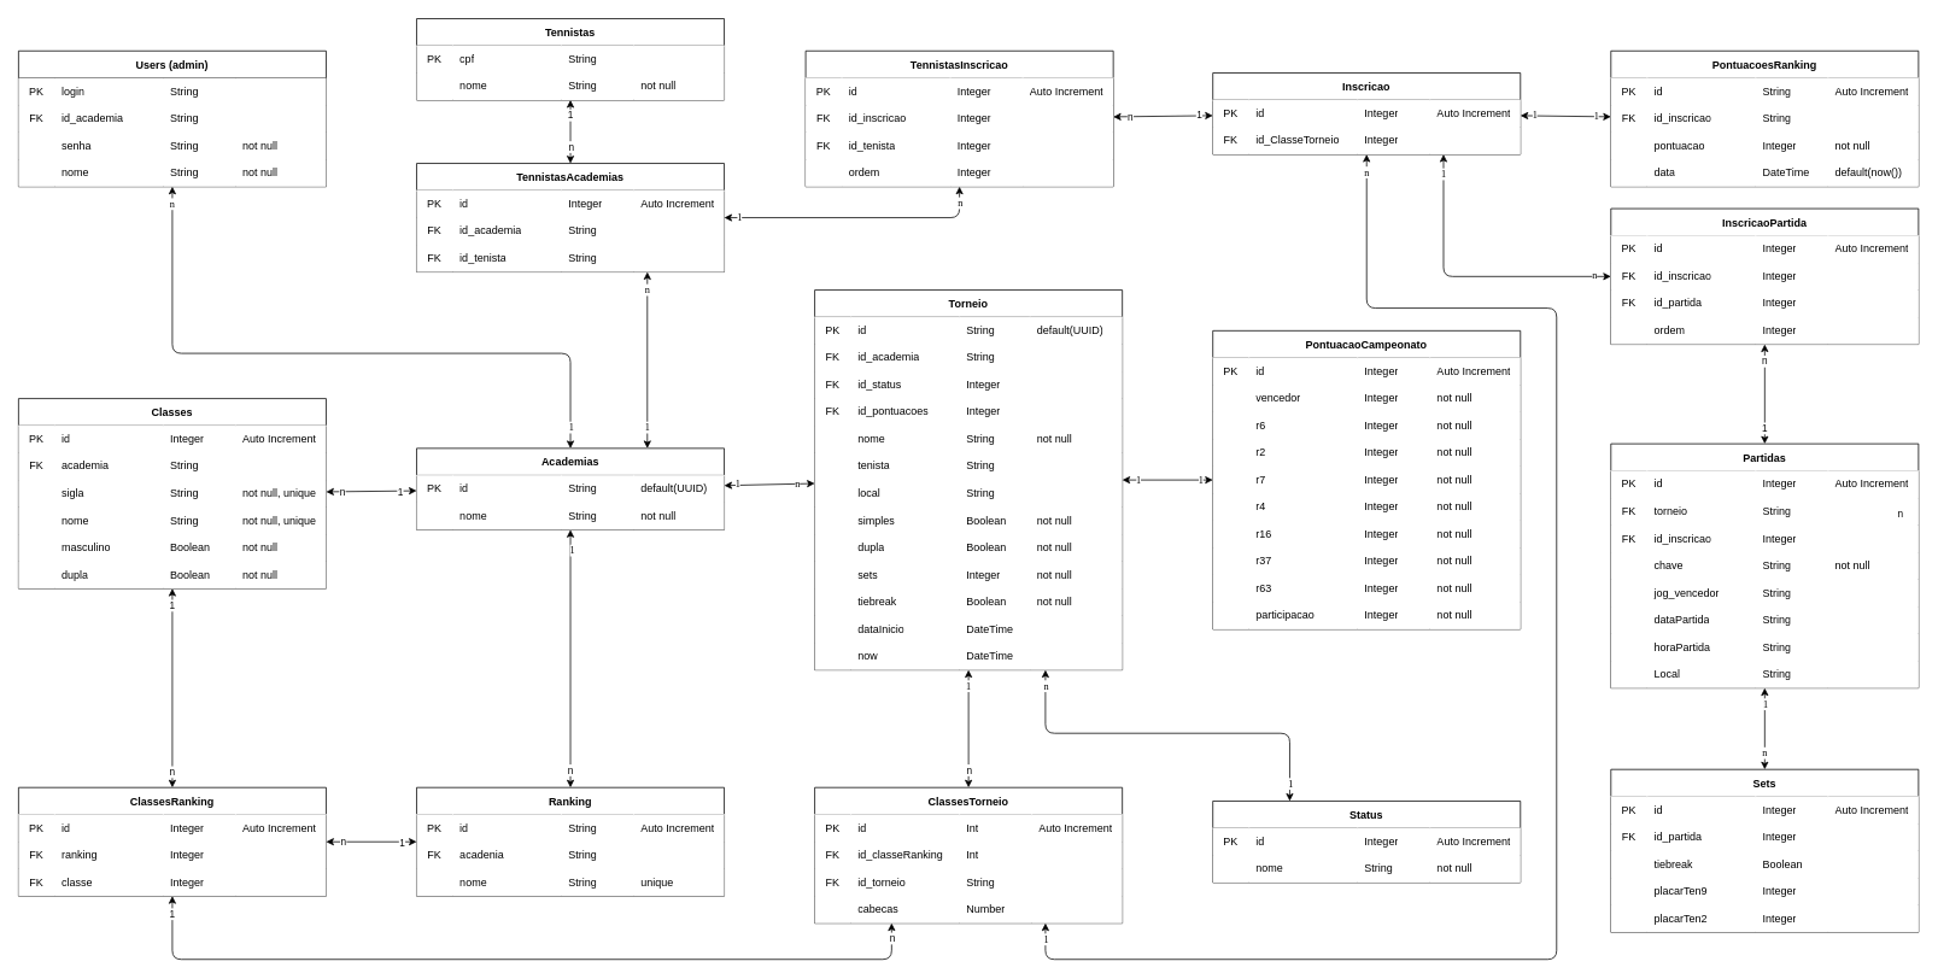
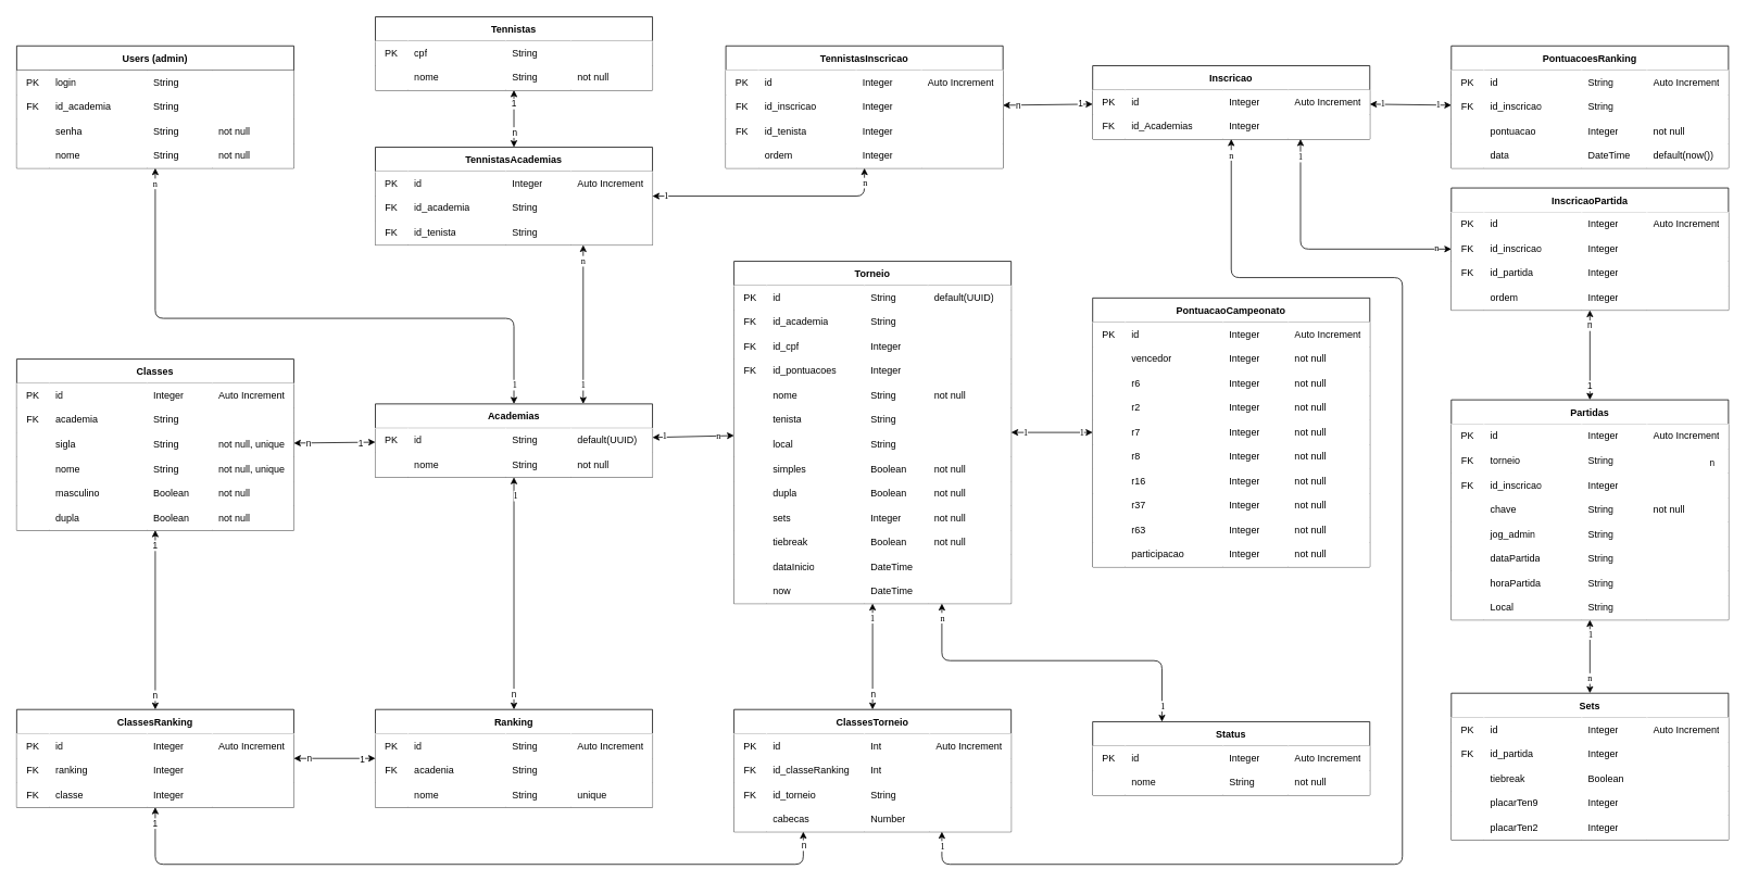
- <mxCell id="217" value="id_ClasseTorneio" style="shape=partialRectangle;html=1;whiteSpace=wrap;connectable=0;fillColor=default;top=0;left=0;bottom=0;right=0;align=left;spacingLeft=6;overflow=hidden;strokeColor=#FFFFFF;" parent="215" vertex="1"><mxGeometry x="40" width="120" height="30" as="geometry"><mxRectangle width="120" height="30" as="alternateBounds" /></mxGeometry></mxCell>
+ <mxCell id="217" value="id_Academias" style="shape=partialRectangle;html=1;whiteSpace=wrap;connectable=0;fillColor=default;top=0;left=0;bottom=0;right=0;align=left;spacingLeft=6;overflow=hidden;strokeColor=#FFFFFF;" parent="215" vertex="1"><mxGeometry x="40" width="120" height="30" as="geometry"><mxRectangle width="120" height="30" as="alternateBounds" /></mxGeometry></mxCell>
- <mxCell id="150" value="id_status" style="shape=partialRectangle;html=1;whiteSpace=wrap;connectable=0;fillColor=default;top=0;left=0;bottom=0;right=0;align=left;spacingLeft=6;overflow=hidden;strokeColor=#FFFFFF;" parent="148" vertex="1"><mxGeometry x="40" width="120" height="30" as="geometry"><mxRectangle width="120" height="30" as="alternateBounds" /></mxGeometry></mxCell>
+ <mxCell id="150" value="id_cpf" style="shape=partialRectangle;html=1;whiteSpace=wrap;connectable=0;fillColor=default;top=0;left=0;bottom=0;right=0;align=left;spacingLeft=6;overflow=hidden;strokeColor=#FFFFFF;" parent="148" vertex="1"><mxGeometry x="40" width="120" height="30" as="geometry"><mxRectangle width="120" height="30" as="alternateBounds" /></mxGeometry></mxCell>
- <mxCell id="309" value="r4" style="shape=partialRectangle;html=1;whiteSpace=wrap;connectable=0;fillColor=default;top=0;left=0;bottom=0;right=0;align=left;spacingLeft=6;overflow=hidden;strokeColor=#FFFFFF;" parent="307" vertex="1"><mxGeometry x="40" width="120" height="30" as="geometry"><mxRectangle width="120" height="30" as="alternateBounds" /></mxGeometry></mxCell>
+ <mxCell id="309" value="r8" style="shape=partialRectangle;html=1;whiteSpace=wrap;connectable=0;fillColor=default;top=0;left=0;bottom=0;right=0;align=left;spacingLeft=6;overflow=hidden;strokeColor=#FFFFFF;" parent="307" vertex="1"><mxGeometry x="40" width="120" height="30" as="geometry"><mxRectangle width="120" height="30" as="alternateBounds" /></mxGeometry></mxCell>
- <mxCell id="263" value="jog_vencedor" style="shape=partialRectangle;html=1;whiteSpace=wrap;connectable=0;fillColor=default;top=0;left=0;bottom=0;right=0;align=left;spacingLeft=6;overflow=hidden;strokeColor=#FFFFFF;" parent="261" vertex="1"><mxGeometry x="40" width="120" height="30" as="geometry"><mxRectangle width="120" height="30" as="alternateBounds" /></mxGeometry></mxCell>
+ <mxCell id="263" value="jog_admin" style="shape=partialRectangle;html=1;whiteSpace=wrap;connectable=0;fillColor=default;top=0;left=0;bottom=0;right=0;align=left;spacingLeft=6;overflow=hidden;strokeColor=#FFFFFF;" parent="261" vertex="1"><mxGeometry x="40" width="120" height="30" as="geometry"><mxRectangle width="120" height="30" as="alternateBounds" /></mxGeometry></mxCell>
